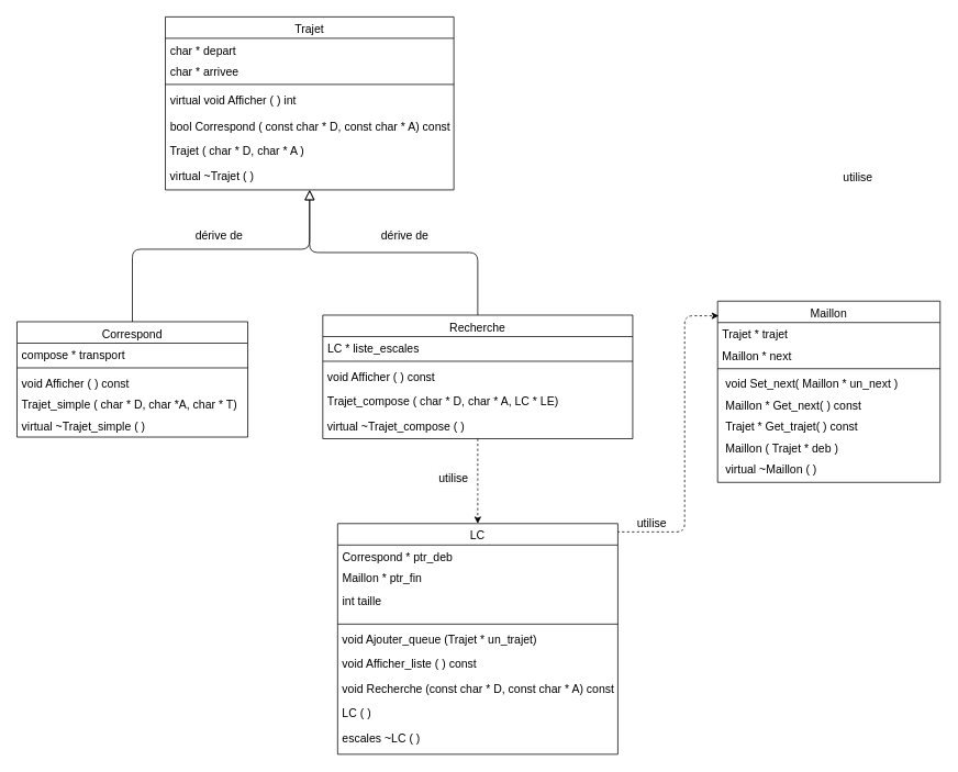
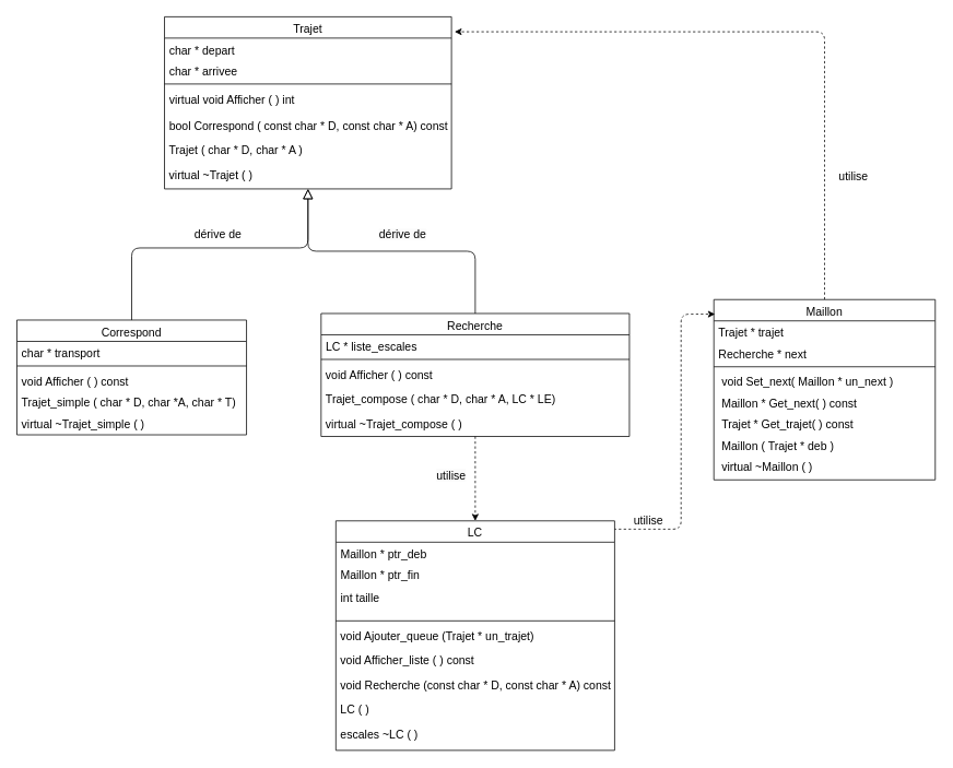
+ <mxCell id="15" value="" style="edgeStyle=orthogonalEdgeStyle;rounded=1;orthogonalLoop=1;jettySize=auto;html=1;fontFamily=Helvetica;fontSize=12;fontColor=default;entryX=1.011;entryY=0.087;entryDx=0;entryDy=0;entryPerimeter=0;dashed=1;" edge="1" parent="1" source="16" target="25"><mxGeometry relative="1" as="geometry"><mxPoint x="1005" y="285" as="targetPoint" /><Array as="points"><mxPoint x="1005" y="38" /></Array></mxGeometry></mxCell>
- <mxCell id="3" value="compose * transport" style="text;align=left;verticalAlign=top;spacingLeft=4;spacingRight=4;overflow=hidden;rotatable=0;points=[[0,0.5],[1,0.5]];portConstraint=eastwest;labelBackgroundColor=none;fontSize=14;" parent="2" vertex="1"><mxGeometry y="26" width="280" height="26" as="geometry" /></mxCell>
+ <mxCell id="3" value="char * transport" style="text;align=left;verticalAlign=top;spacingLeft=4;spacingRight=4;overflow=hidden;rotatable=0;points=[[0,0.5],[1,0.5]];portConstraint=eastwest;labelBackgroundColor=none;fontSize=14;" parent="2" vertex="1"><mxGeometry y="26" width="280" height="26" as="geometry" /></mxCell>
- <mxCell id="18" value="Maillon * next" style="text;align=left;verticalAlign=top;spacingLeft=4;spacingRight=4;overflow=hidden;rotatable=0;points=[[0,0.5],[1,0.5]];portConstraint=eastwest;rounded=0;shadow=0;html=0;labelBackgroundColor=none;fontSize=14;" parent="16" vertex="1"><mxGeometry y="52" width="270" height="26" as="geometry" /></mxCell>
+ <mxCell id="18" value="Recherche * next" style="text;align=left;verticalAlign=top;spacingLeft=4;spacingRight=4;overflow=hidden;rotatable=0;points=[[0,0.5],[1,0.5]];portConstraint=eastwest;rounded=0;shadow=0;html=0;labelBackgroundColor=none;fontSize=14;" parent="16" vertex="1"><mxGeometry y="52" width="270" height="26" as="geometry" /></mxCell>
- <mxCell id="35" value="Correspond * ptr_deb&#10;" style="text;align=left;verticalAlign=top;spacingLeft=4;spacingRight=4;overflow=hidden;rotatable=0;points=[[0,0.5],[1,0.5]];portConstraint=eastwest;labelBackgroundColor=none;fontSize=14;" vertex="1" parent="34"><mxGeometry y="26" width="340" height="26" as="geometry" /></mxCell>
+ <mxCell id="35" value="Maillon * ptr_deb&#10;" style="text;align=left;verticalAlign=top;spacingLeft=4;spacingRight=4;overflow=hidden;rotatable=0;points=[[0,0.5],[1,0.5]];portConstraint=eastwest;labelBackgroundColor=none;fontSize=14;" vertex="1" parent="34"><mxGeometry y="26" width="340" height="26" as="geometry" /></mxCell>
